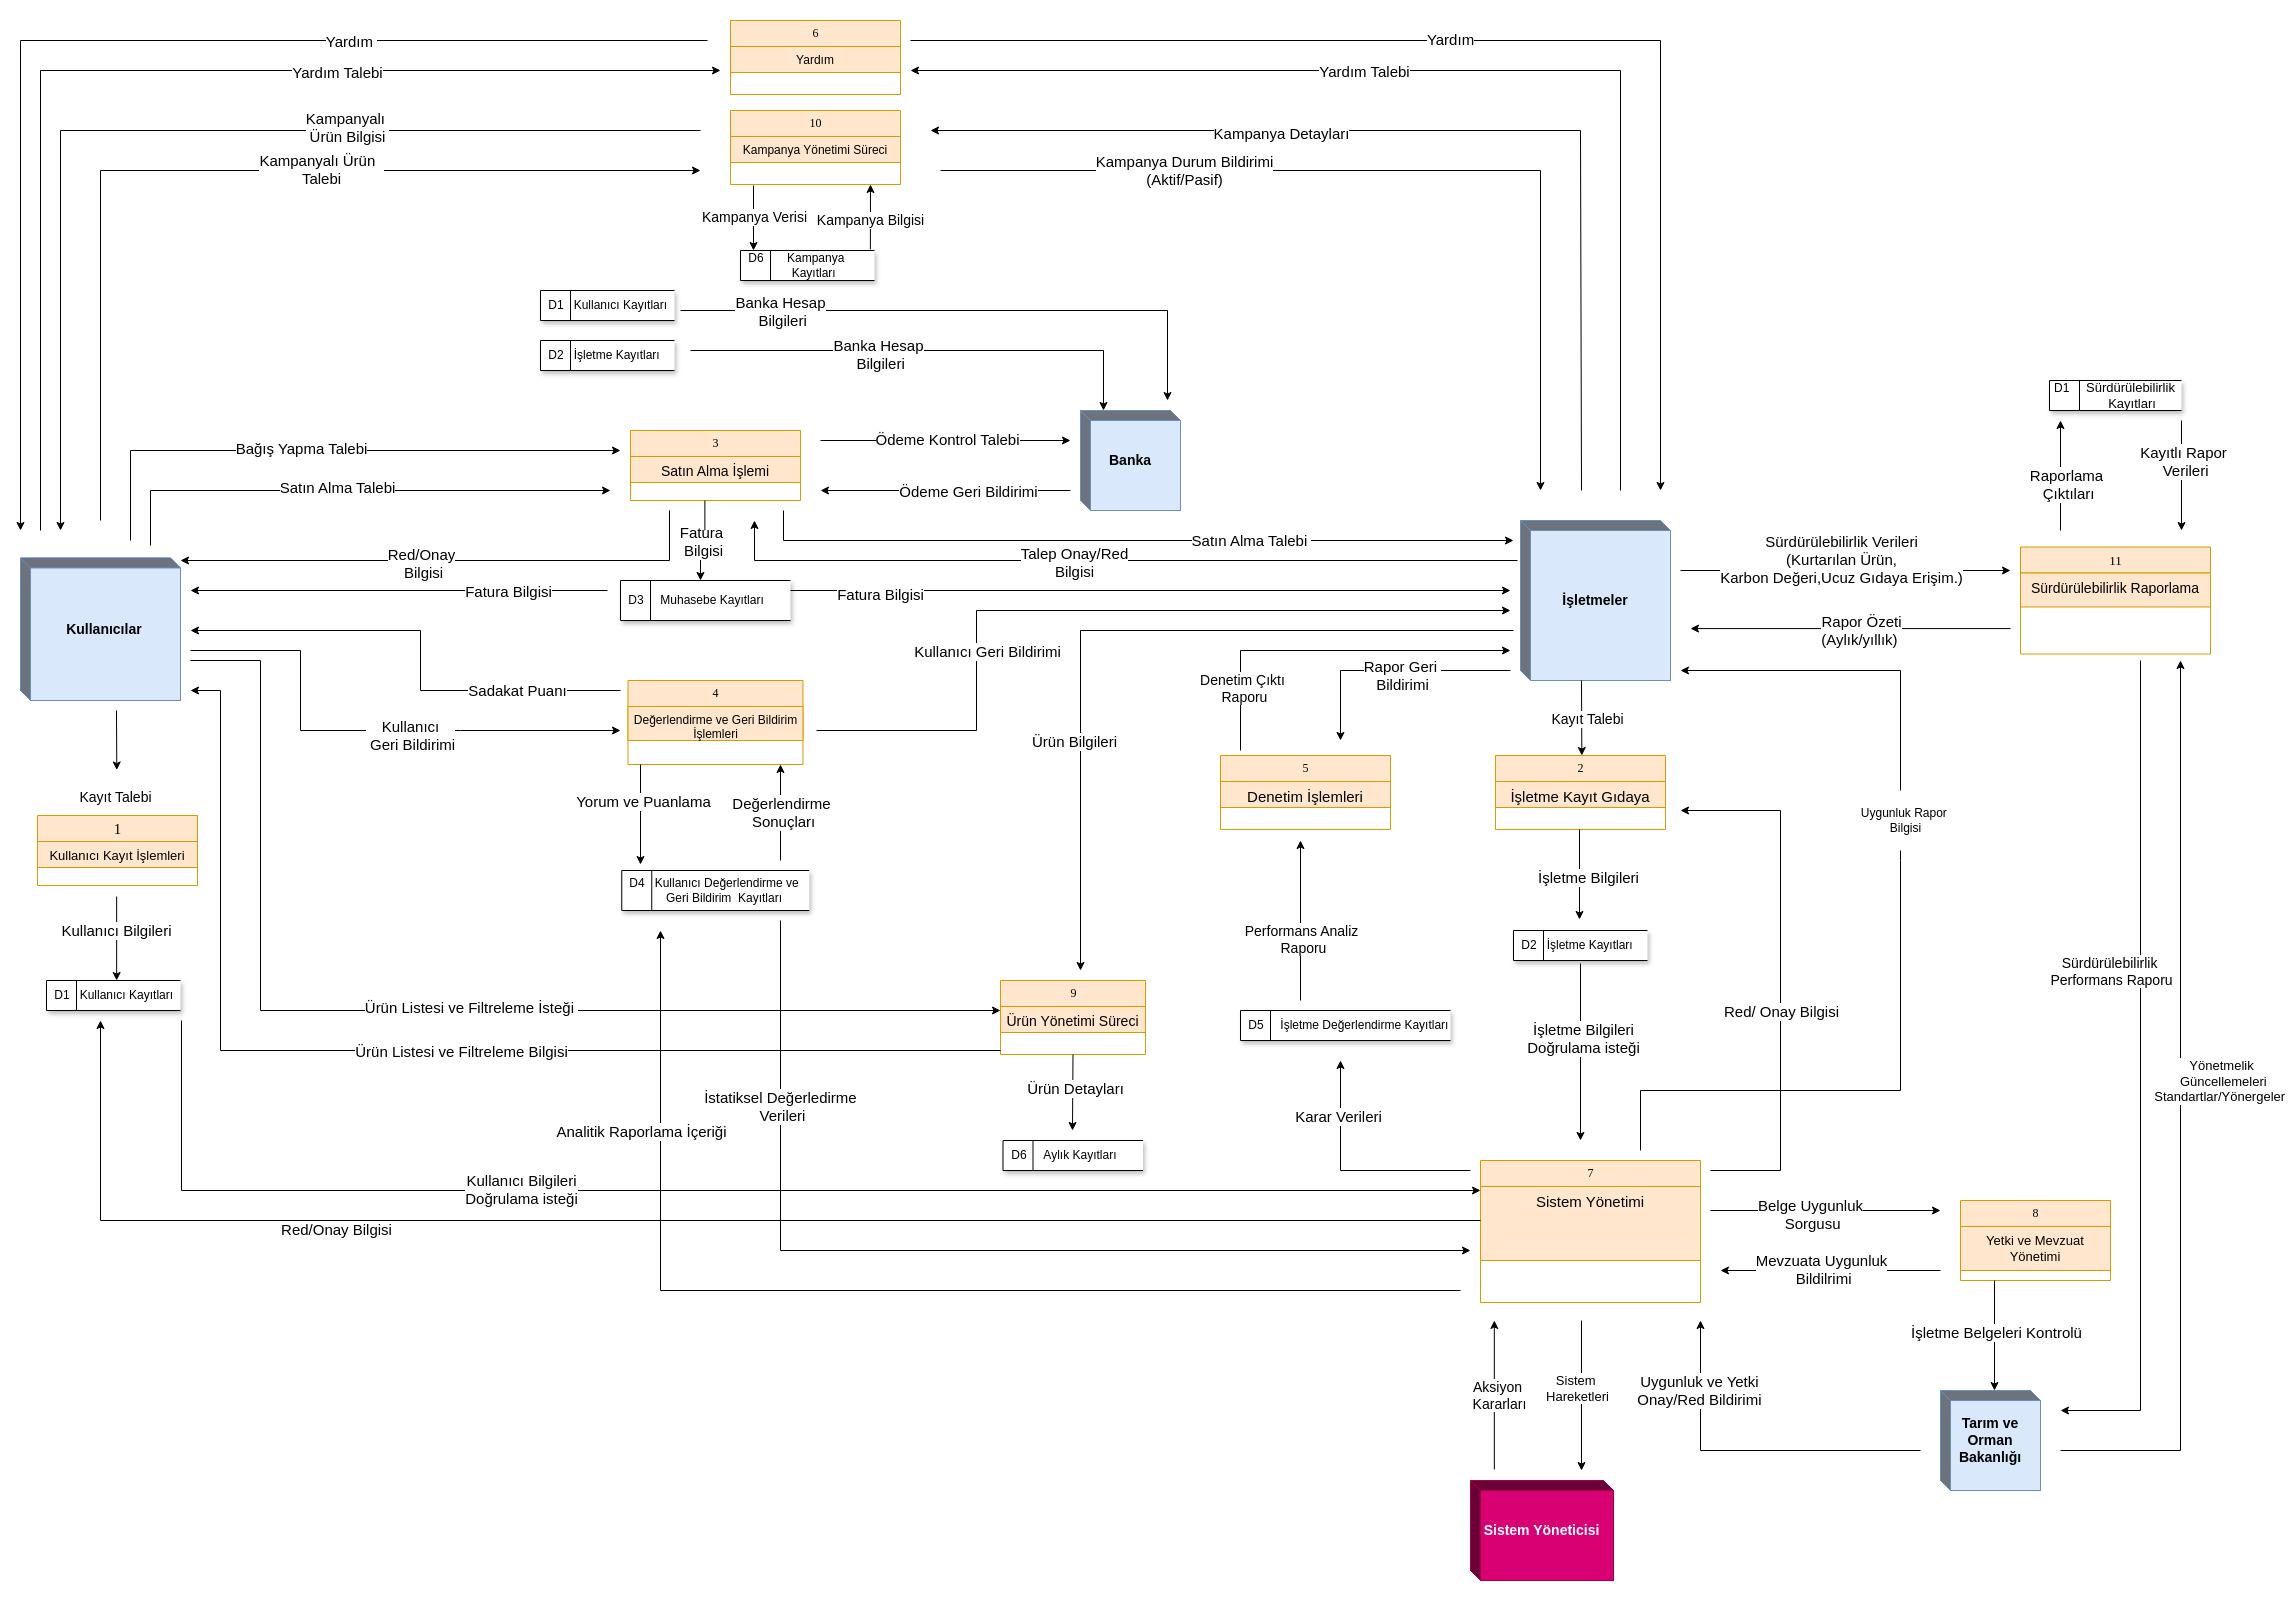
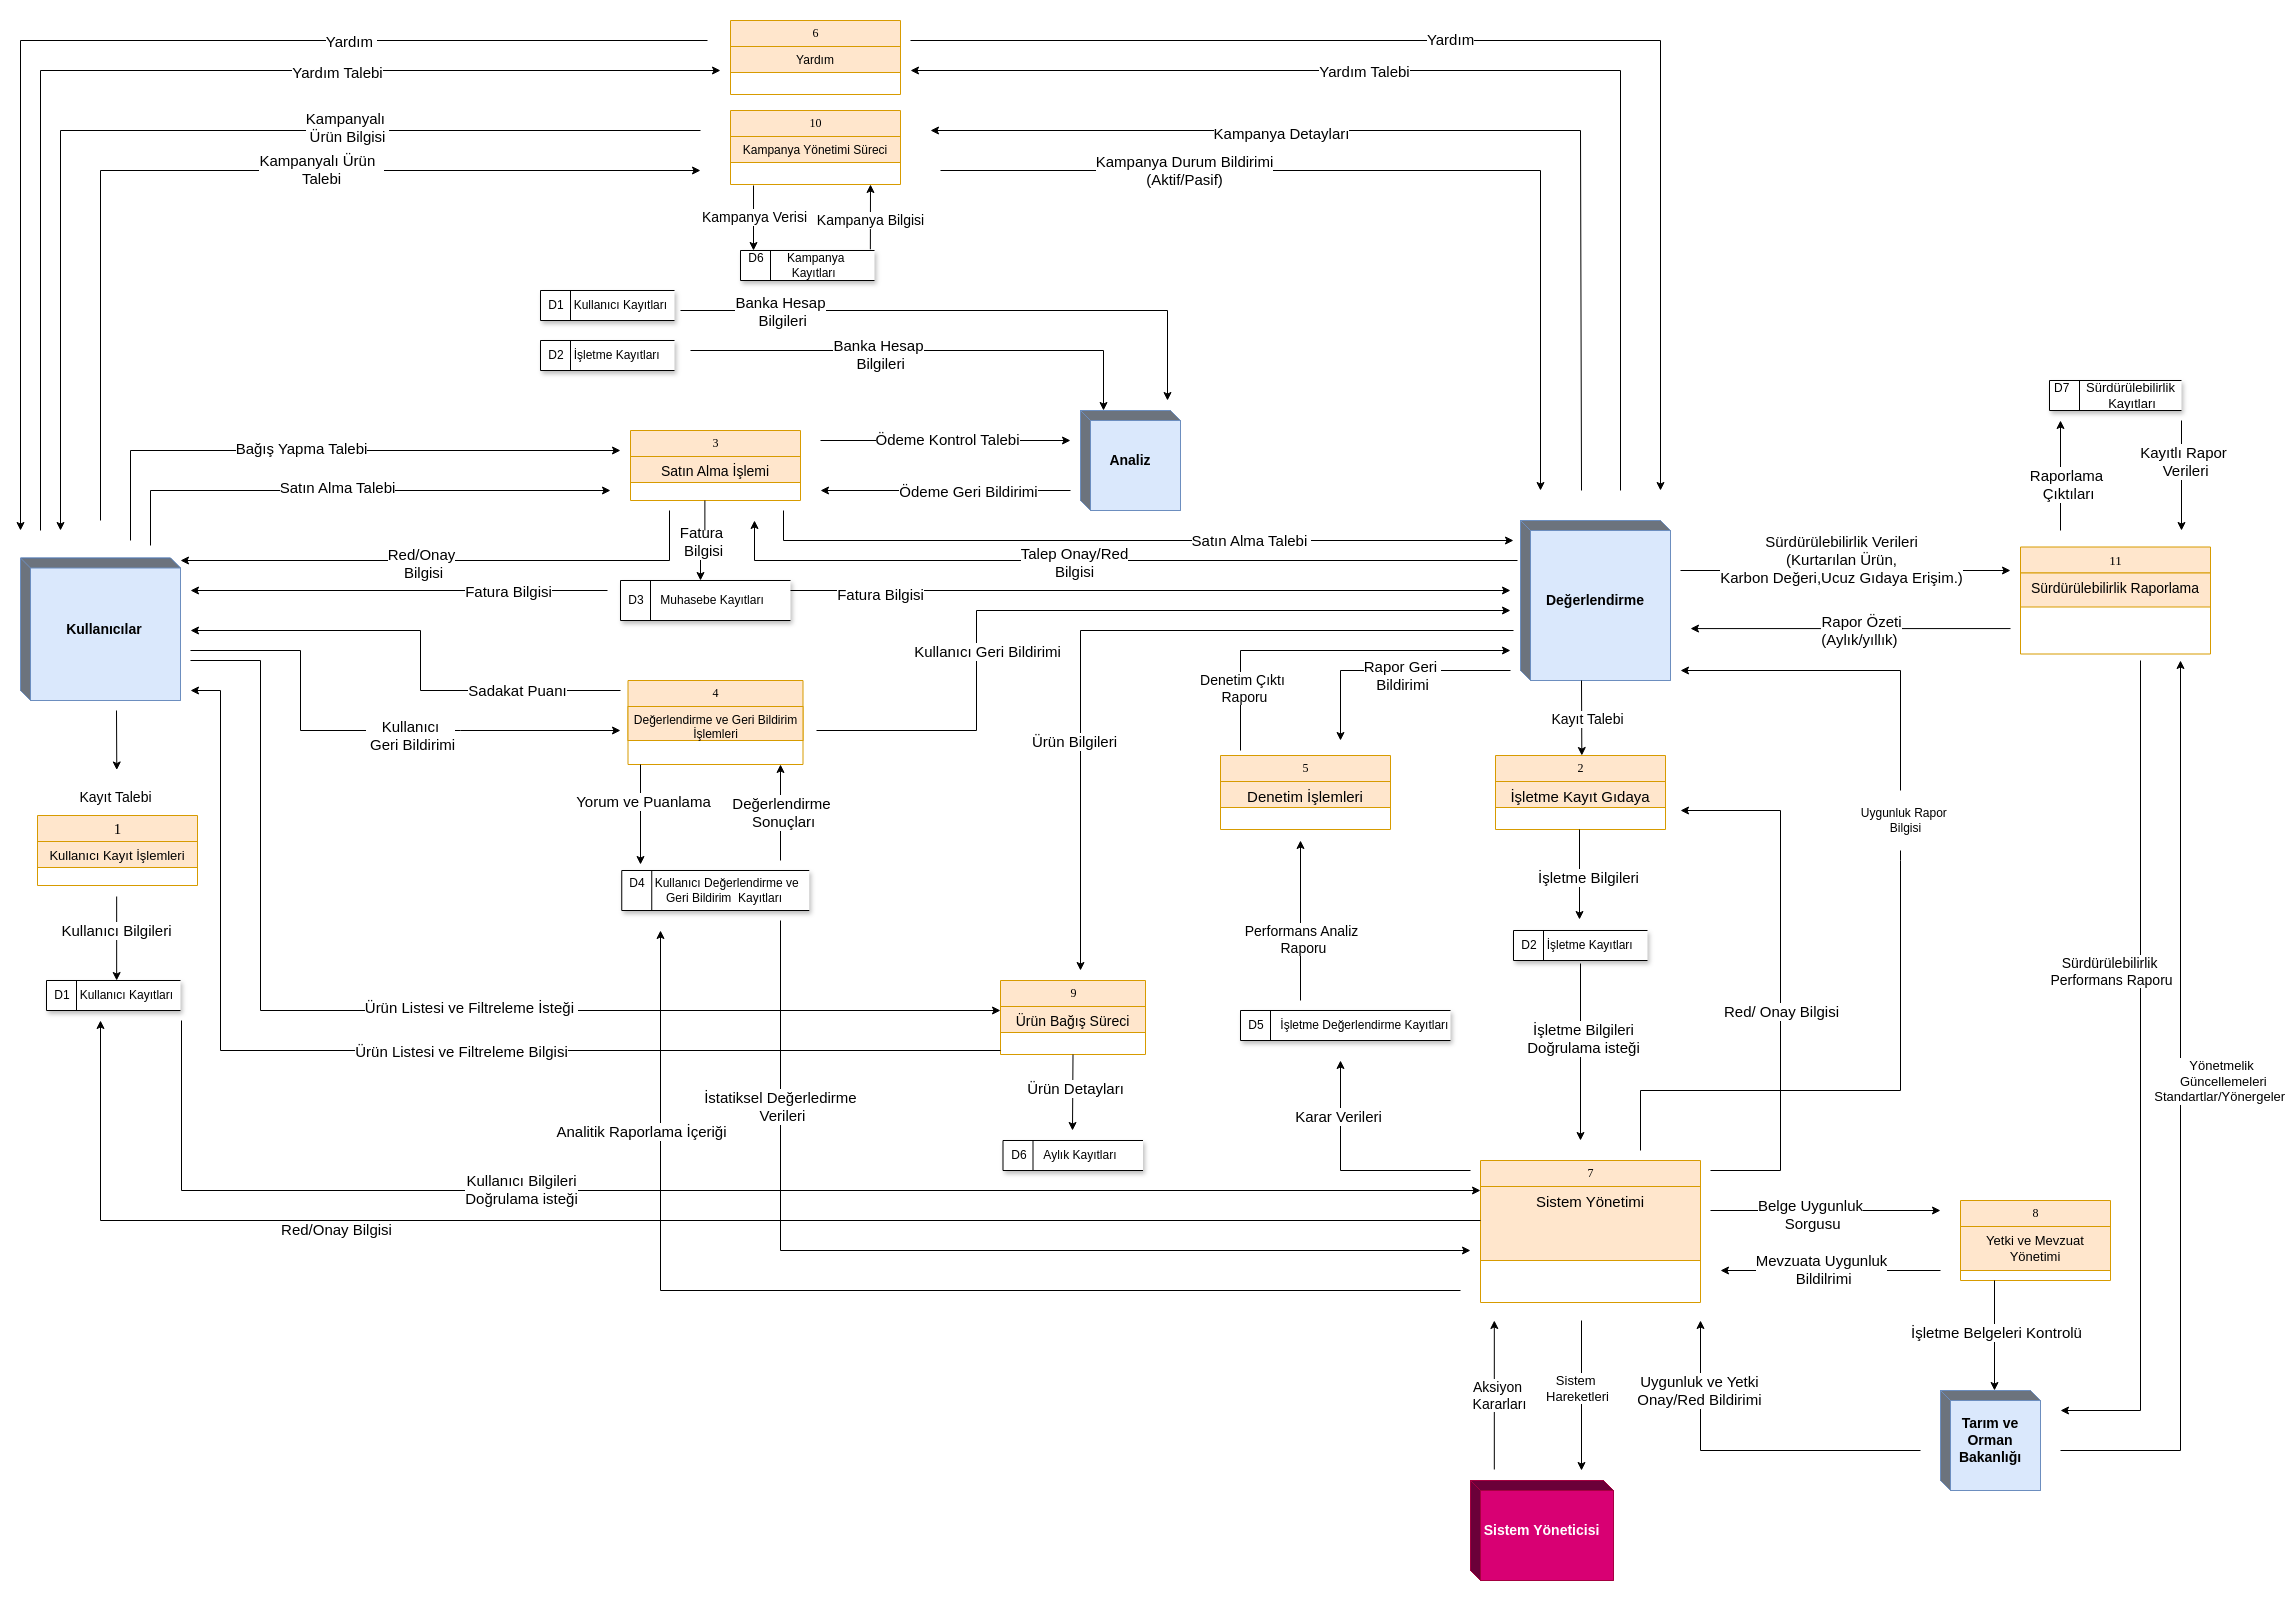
- <mxCell id="148" value="D1&amp;nbsp; &amp;nbsp; &amp;nbsp;&lt;font style=&quot;font-size: 13px;&quot;&gt;Sürdürülebilirlik&amp;nbsp; &amp;nbsp; &amp;nbsp; &amp;nbsp; &amp;nbsp; &amp;nbsp; &amp;nbsp; &amp;nbsp; &amp;nbsp;Kayıtları&lt;/font&gt;" style="html=1;whiteSpace=wrap;shape=mxgraph.dfd.dataStoreID;align=left;spacingLeft=3;points=[[0,0],[0.5,0],[1,0],[0,0.5],[1,0.5],[0,1],[0.5,1],[1,1]];perimeterSpacing=3;shadow=1;" parent="1" vertex="1"><mxGeometry x="2049" y="380" width="132" height="30" as="geometry" /></mxCell>
+ <mxCell id="148" value="D7&amp;nbsp; &amp;nbsp; &amp;nbsp;&lt;font style=&quot;font-size: 13px;&quot;&gt;Sürdürülebilirlik&amp;nbsp; &amp;nbsp; &amp;nbsp; &amp;nbsp; &amp;nbsp; &amp;nbsp; &amp;nbsp; &amp;nbsp; &amp;nbsp;Kayıtları&lt;/font&gt;" style="html=1;whiteSpace=wrap;shape=mxgraph.dfd.dataStoreID;align=left;spacingLeft=3;points=[[0,0],[0.5,0],[1,0],[0,0.5],[1,0.5],[0,1],[0.5,1],[1,1]];perimeterSpacing=3;shadow=1;" parent="1" vertex="1"><mxGeometry x="2049" y="380" width="132" height="30" as="geometry" /></mxCell>
- <mxCell id="3" value="&lt;font style=&quot;font-size: 14px;&quot;&gt;&lt;b&gt;Banka&lt;/b&gt;&lt;/font&gt;" style="html=1;dashed=0;whiteSpace=wrap;shape=mxgraph.dfd.externalEntity;fillColor=#dae8fc;strokeColor=#6c8ebf;" parent="1" vertex="1"><mxGeometry x="1080" y="410" width="100" height="100" as="geometry" /></mxCell>
+ <mxCell id="3" value="&lt;font style=&quot;font-size: 14px;&quot;&gt;&lt;b&gt;Analiz&lt;/b&gt;&lt;/font&gt;" style="html=1;dashed=0;whiteSpace=wrap;shape=mxgraph.dfd.externalEntity;fillColor=#dae8fc;strokeColor=#6c8ebf;" parent="1" vertex="1"><mxGeometry x="1080" y="410" width="100" height="100" as="geometry" /></mxCell>
- <mxCell id="4" value="&lt;font style=&quot;font-size: 14px;&quot;&gt;&lt;b&gt;İşletmeler&lt;/b&gt;&lt;/font&gt;" style="html=1;dashed=0;whiteSpace=wrap;shape=mxgraph.dfd.externalEntity;fillColor=#dae8fc;strokeColor=#6c8ebf;" parent="1" vertex="1"><mxGeometry x="1520" y="520" width="150" height="160" as="geometry" /></mxCell>
+ <mxCell id="4" value="&lt;font style=&quot;font-size: 14px;&quot;&gt;&lt;b&gt;Değerlendirme&lt;/b&gt;&lt;/font&gt;" style="html=1;dashed=0;whiteSpace=wrap;shape=mxgraph.dfd.externalEntity;fillColor=#dae8fc;strokeColor=#6c8ebf;" parent="1" vertex="1"><mxGeometry x="1520" y="520" width="150" height="160" as="geometry" /></mxCell>
- <mxCell id="94" value="&lt;font style=&quot;vertical-align: inherit;&quot;&gt;&lt;font style=&quot;vertical-align: inherit;&quot;&gt;&lt;font style=&quot;vertical-align: inherit;&quot;&gt;&lt;font style=&quot;vertical-align: inherit; font-size: 14px;&quot;&gt;Ürün Yönetimi Süreci&lt;/font&gt;&lt;/font&gt;&lt;/font&gt;&lt;/font&gt;" style="text;html=1;strokeColor=#d79b00;fillColor=#ffe6cc;spacingLeft=4;spacingRight=4;whiteSpace=wrap;overflow=hidden;rotatable=0;points=[[0,0.5],[1,0.5]];portConstraint=eastwest;align=center;rounded=0;" parent="93" vertex="1"><mxGeometry y="26" width="145" height="26" as="geometry" /></mxCell>
+ <mxCell id="94" value="&lt;font style=&quot;vertical-align: inherit;&quot;&gt;&lt;font style=&quot;vertical-align: inherit;&quot;&gt;&lt;font style=&quot;vertical-align: inherit;&quot;&gt;&lt;font style=&quot;vertical-align: inherit; font-size: 14px;&quot;&gt;Ürün Bağış Süreci&lt;/font&gt;&lt;/font&gt;&lt;/font&gt;&lt;/font&gt;" style="text;html=1;strokeColor=#d79b00;fillColor=#ffe6cc;spacingLeft=4;spacingRight=4;whiteSpace=wrap;overflow=hidden;rotatable=0;points=[[0,0.5],[1,0.5]];portConstraint=eastwest;align=center;rounded=0;" parent="93" vertex="1"><mxGeometry y="26" width="145" height="26" as="geometry" /></mxCell>
